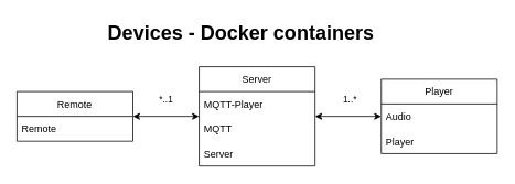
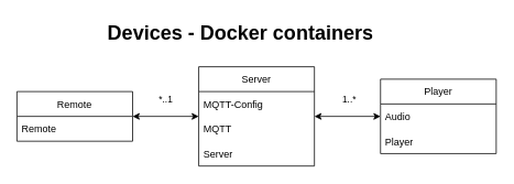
- <mxCell id="6" value="MQTT-Player" style="text;strokeColor=none;fillColor=none;align=left;verticalAlign=middle;spacingLeft=4;spacingRight=4;overflow=hidden;points=[[0,0.5],[1,0.5]];portConstraint=eastwest;rotatable=0;" vertex="1" parent="5"><mxGeometry y="30" width="140" height="30" as="geometry" /></mxCell>
+ <mxCell id="6" value="MQTT-Config" style="text;strokeColor=none;fillColor=none;align=left;verticalAlign=middle;spacingLeft=4;spacingRight=4;overflow=hidden;points=[[0,0.5],[1,0.5]];portConstraint=eastwest;rotatable=0;" vertex="1" parent="5"><mxGeometry y="30" width="140" height="30" as="geometry" /></mxCell>
